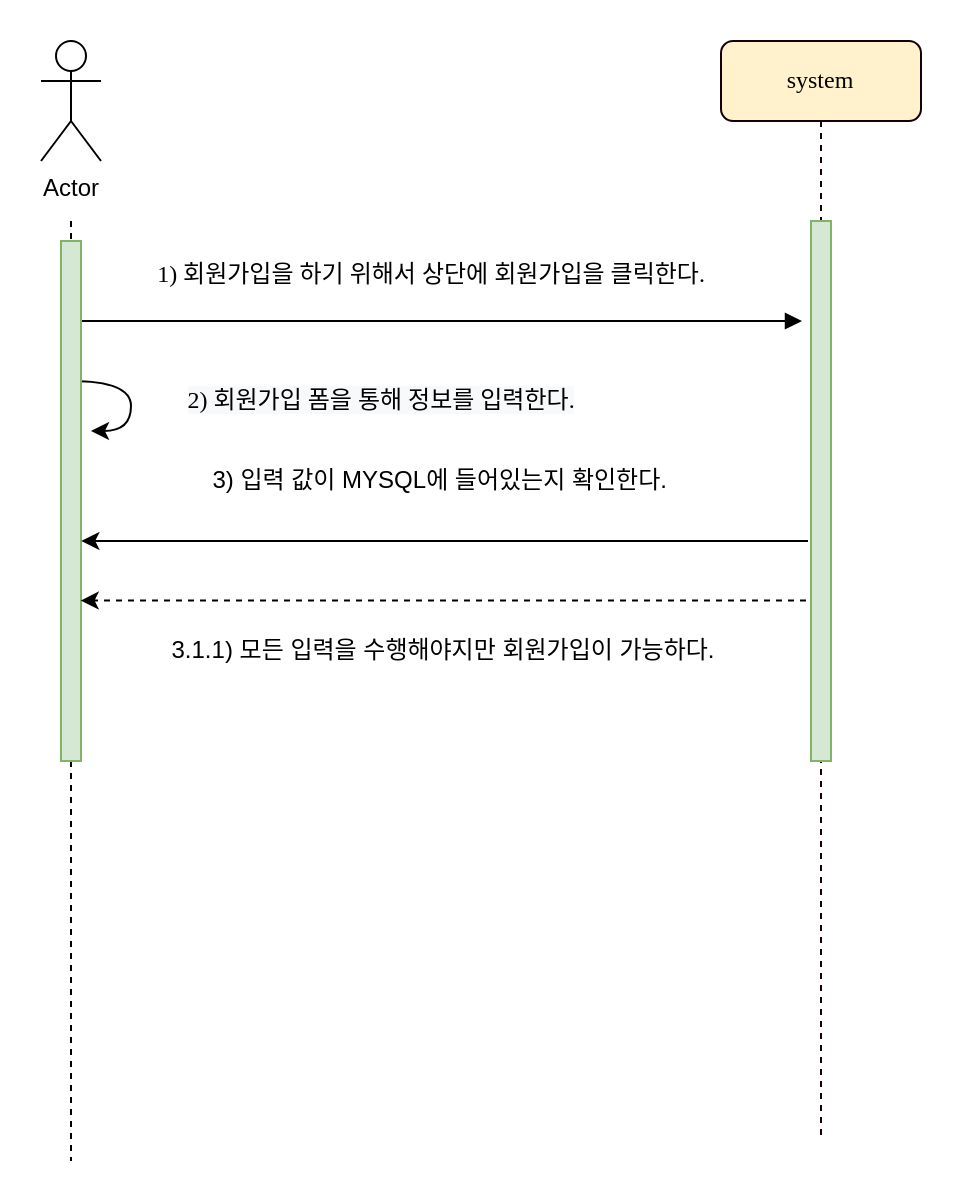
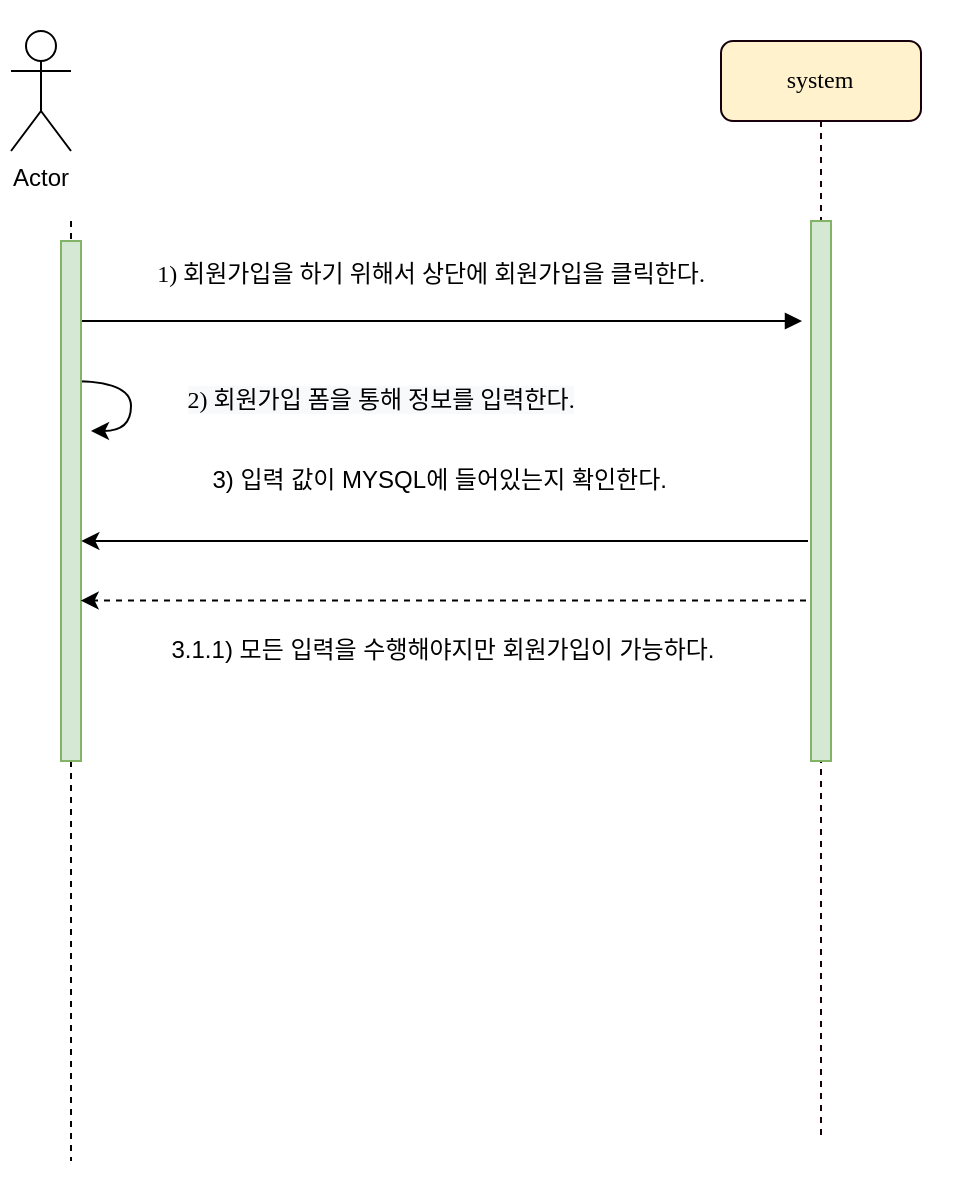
- <mxCell id="6" value="Actor" style="shape=umlActor;verticalLabelPosition=bottom;labelBackgroundColor=#ffffff;verticalAlign=top;html=1;outlineConnect=0;" parent="1" vertex="1"><mxGeometry x="20" y="20" width="30" height="60" as="geometry" /></mxCell>
+ <mxCell id="6" value="Actor" style="shape=umlActor;verticalLabelPosition=bottom;labelBackgroundColor=#ffffff;verticalAlign=top;html=1;outlineConnect=0;" parent="1" vertex="1"><mxGeometry x="5" y="15" width="30" height="60" as="geometry" /></mxCell>
